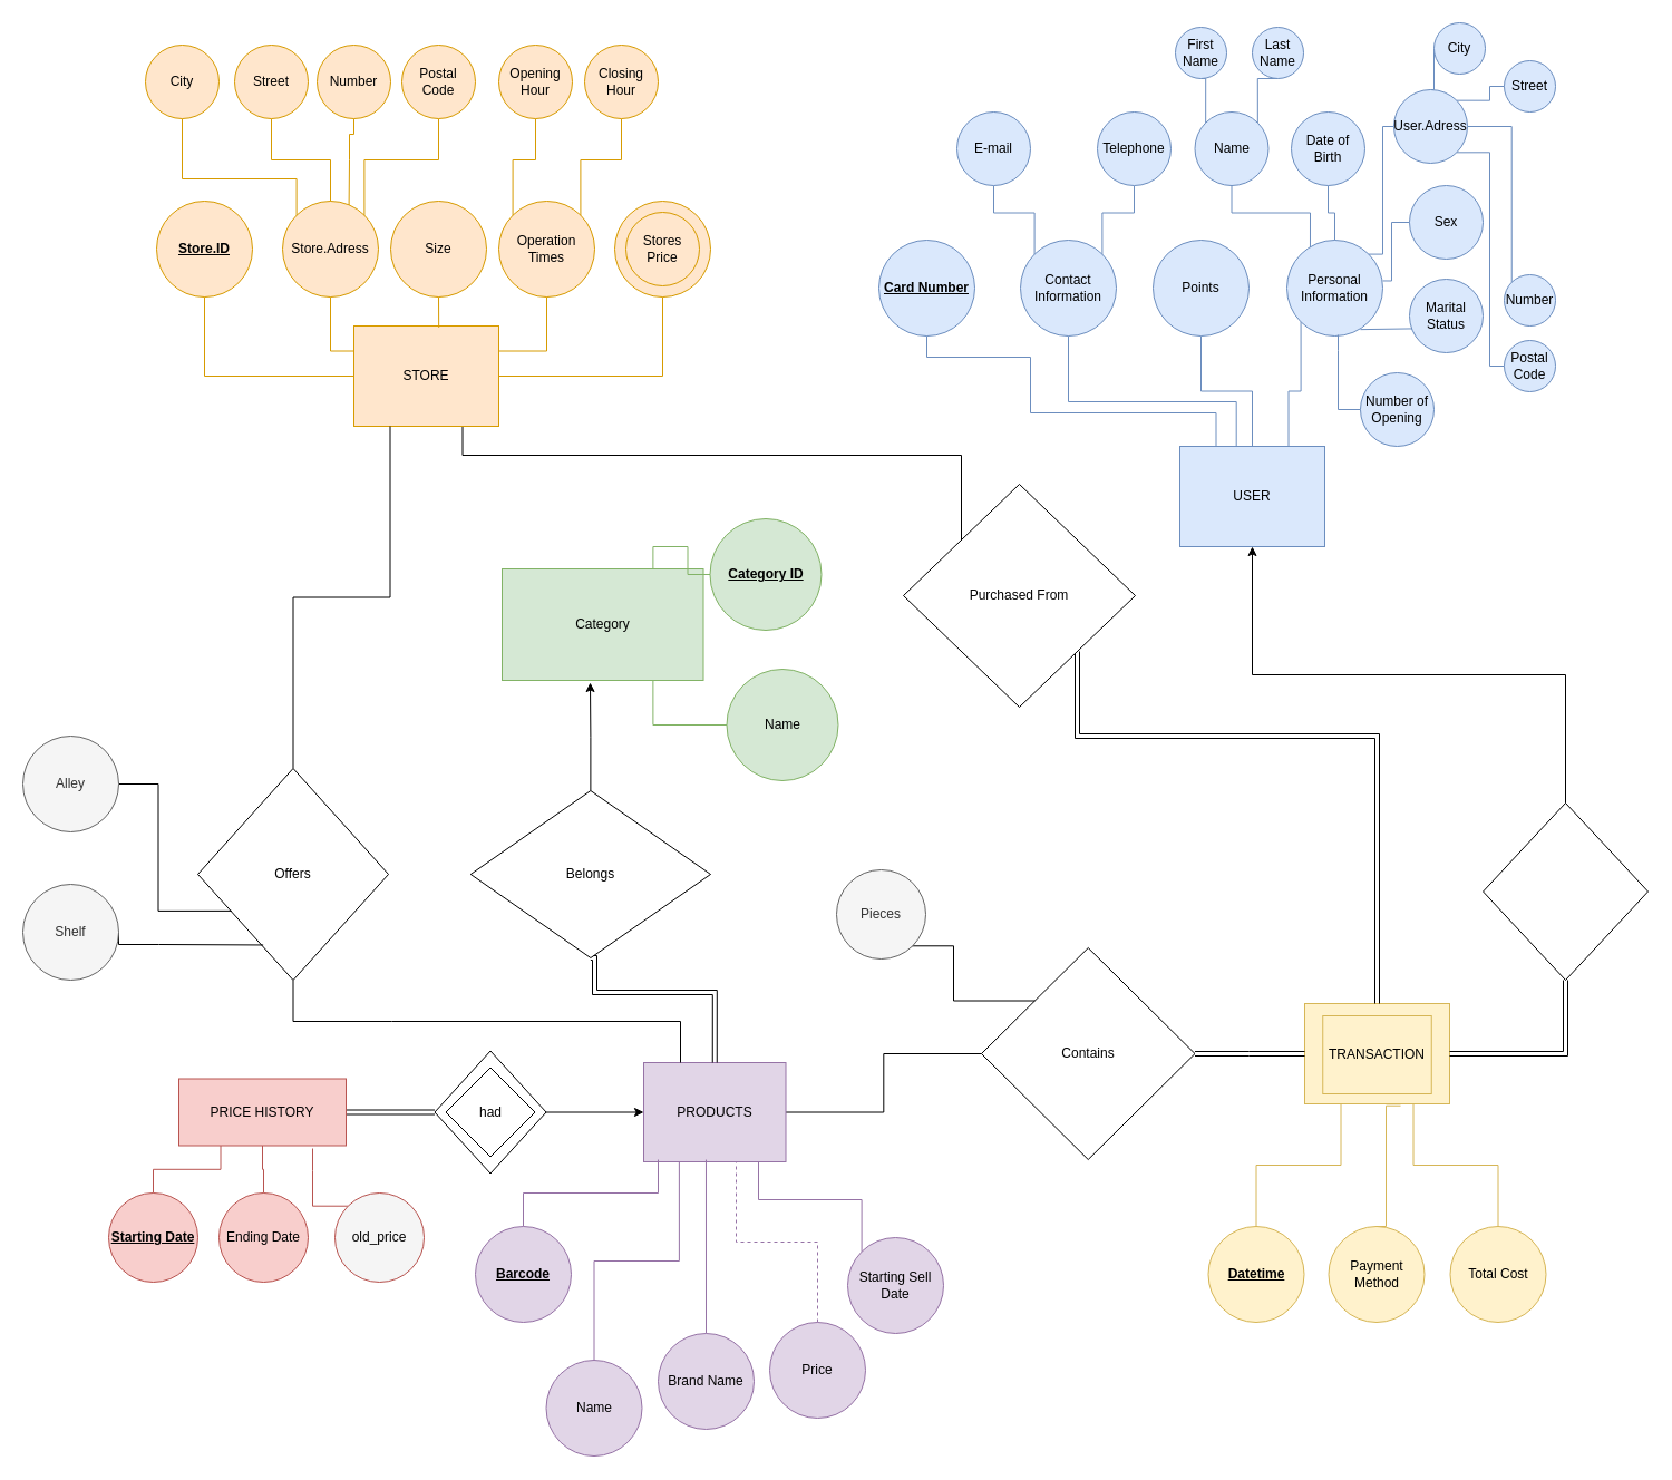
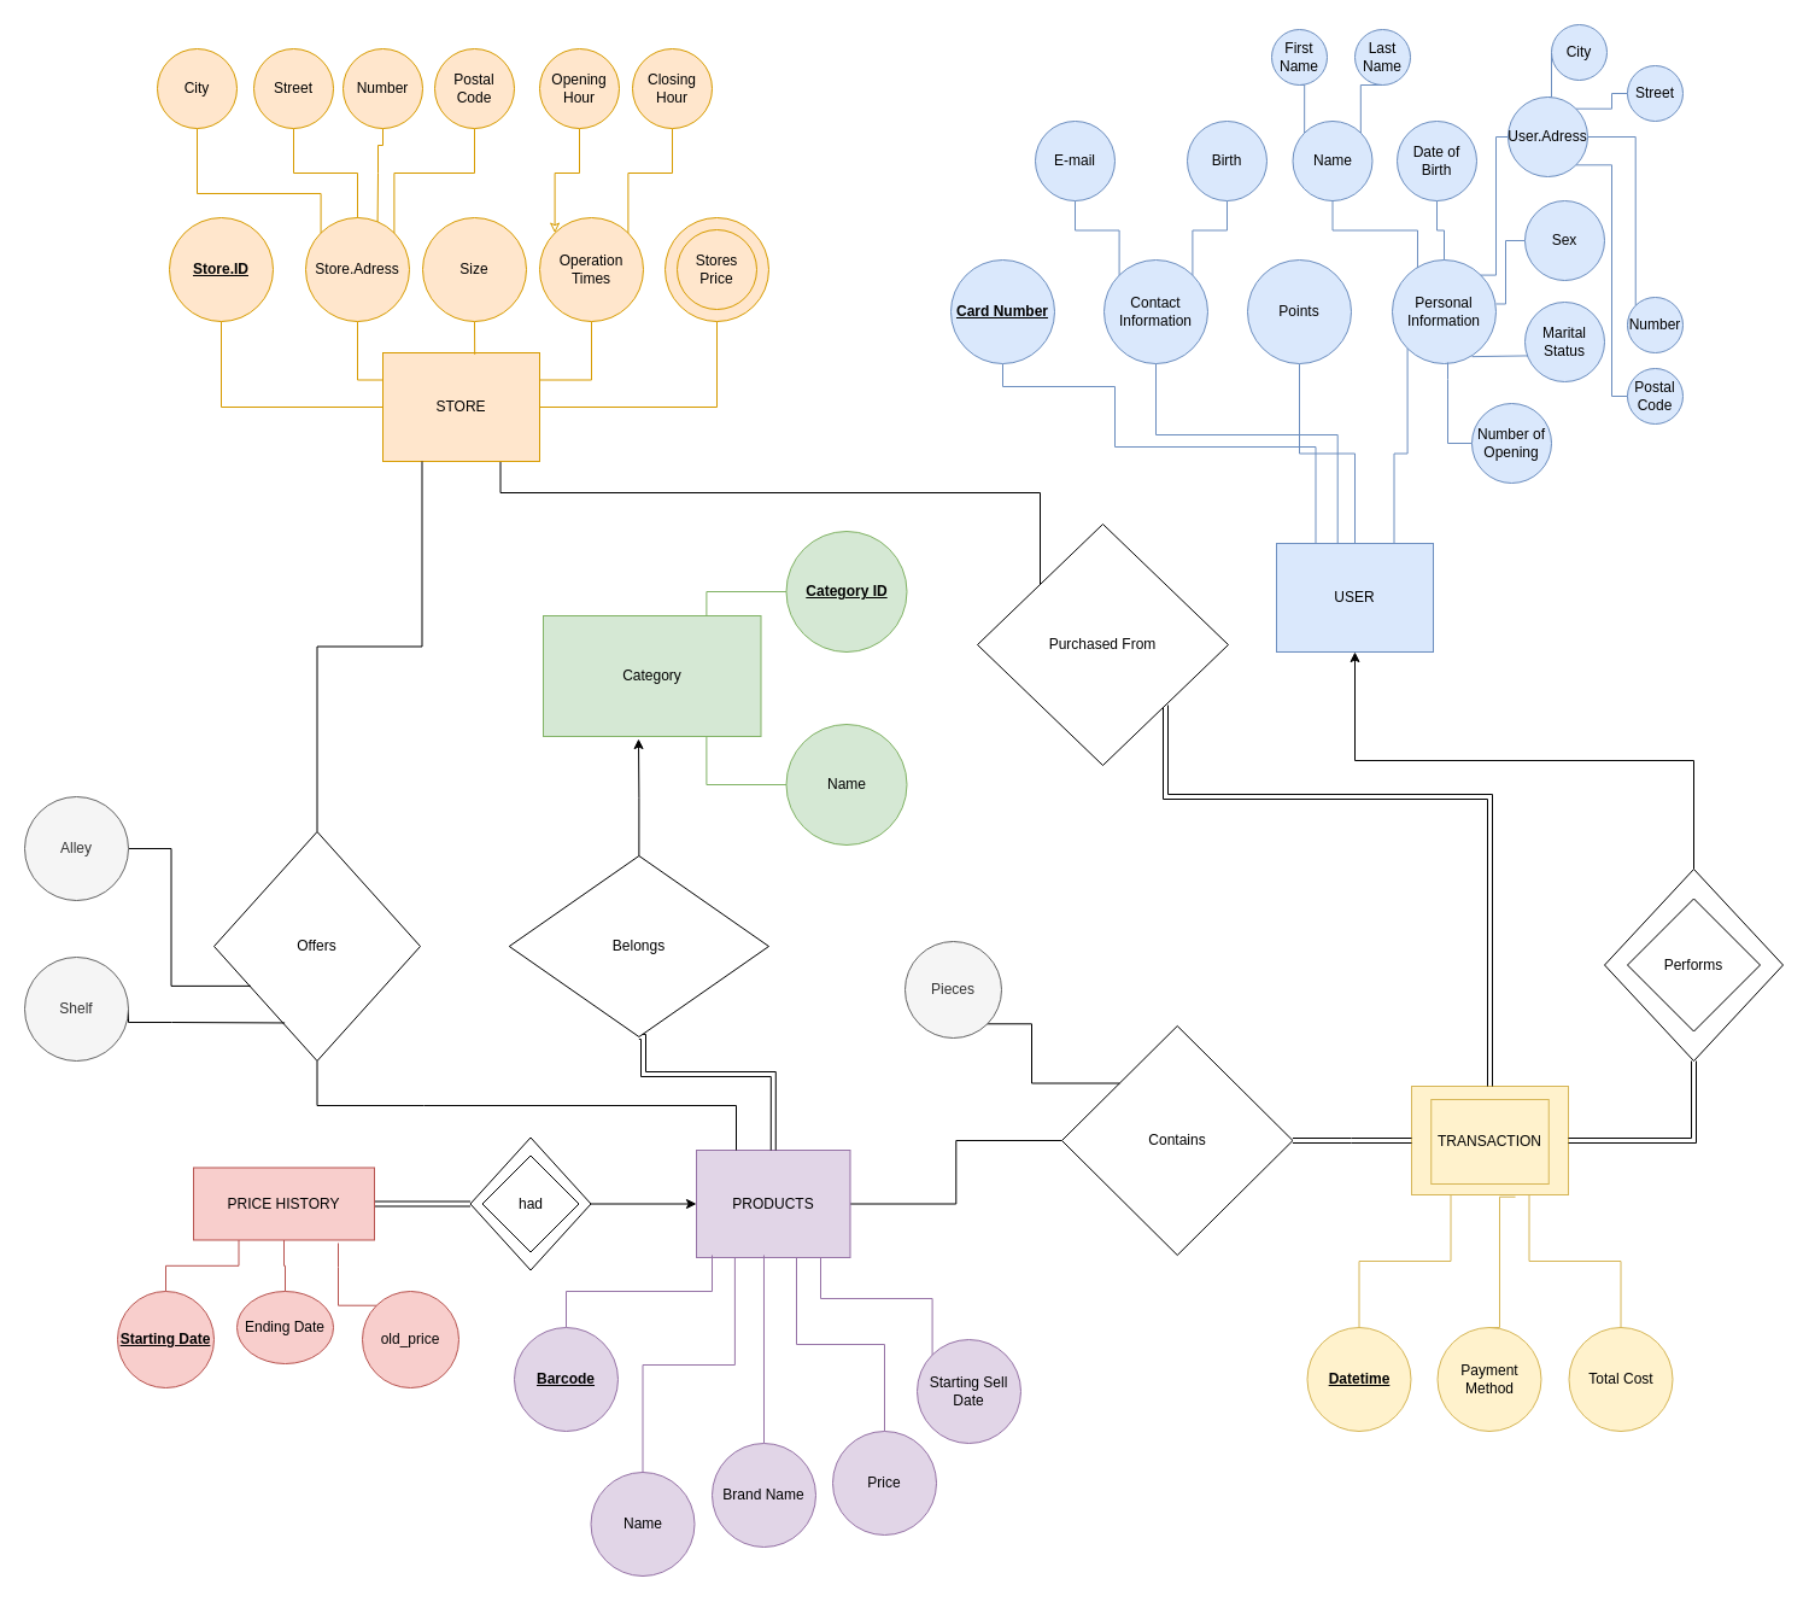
- <mxCell id="24" value="Telephone" style="ellipse;whiteSpace=wrap;html=1;fillColor=#dae8fc;strokeColor=#6c8ebf;" parent="1" vertex="1"><mxGeometry x="984" y="100" width="66" height="66" as="geometry" /></mxCell>
+ <mxCell id="24" value="Birth" style="ellipse;whiteSpace=wrap;html=1;fillColor=#dae8fc;strokeColor=#6c8ebf;" parent="1" vertex="1"><mxGeometry x="984" y="100" width="66" height="66" as="geometry" /></mxCell>
- <mxCell id="19" style="edgeStyle=orthogonalEdgeStyle;rounded=0;orthogonalLoop=1;jettySize=auto;html=1;exitX=0.5;exitY=1;exitDx=0;exitDy=0;entryX=0;entryY=0;entryDx=0;entryDy=0;endArrow=none;endFill=0;strokeColor=#d79b00;fillColor=#ffe6cc;" parent="1" source="20" target="4" edge="1"><mxGeometry relative="1" as="geometry" /></mxCell>
+ <mxCell id="19" style="edgeStyle=orthogonalEdgeStyle;rounded=0;orthogonalLoop=1;jettySize=auto;html=1;exitX=0.5;exitY=1;exitDx=0;exitDy=0;entryX=0;entryY=0;entryDx=0;entryDy=0;endArrow=classic;endFill=0;strokeColor=#d79b00;fillColor=#ffe6cc;" parent="1" source="20" target="4" edge="1"><mxGeometry relative="1" as="geometry" /></mxCell>
- <mxCell id="27" value="USER" style="rounded=0;whiteSpace=wrap;html=1;fillColor=#dae8fc;strokeColor=#6c8ebf;" parent="1" vertex="1"><mxGeometry x="1058" y="400" width="130" height="90" as="geometry" /></mxCell>
+ <mxCell id="27" value="USER" style="rounded=0;whiteSpace=wrap;html=1;fillColor=#dae8fc;strokeColor=#6c8ebf;" parent="1" vertex="1"><mxGeometry x="1058" y="450" width="130" height="90" as="geometry" /></mxCell>
- <mxCell id="118" value="&lt;u&gt;&lt;b&gt;Category ID&lt;/b&gt;&lt;/u&gt;" style="ellipse;whiteSpace=wrap;html=1;aspect=fixed;fillColor=#d5e8d4;strokeColor=#82b366;" vertex="1" parent="1"><mxGeometry x="636.5" y="465" width="100" height="100" as="geometry" /></mxCell>
+ <mxCell id="118" value="&lt;u&gt;&lt;b&gt;Category ID&lt;/b&gt;&lt;/u&gt;" style="ellipse;whiteSpace=wrap;html=1;aspect=fixed;fillColor=#d5e8d4;strokeColor=#82b366;" vertex="1" parent="1"><mxGeometry x="651.5" y="440" width="100" height="100" as="geometry" /></mxCell>
+ <mxCell id="66" value="Performs" style="rhombus;whiteSpace=wrap;html=1;" parent="64" vertex="1"><mxGeometry x="19" y="24.5" width="110" height="110" as="geometry" /></mxCell>
- <mxCell id="107" value="Ending Date" style="ellipse;whiteSpace=wrap;html=1;aspect=fixed;fillColor=#f8cecc;strokeColor=#b85450;" vertex="1" parent="1"><mxGeometry x="196" y="1070" width="80" height="80" as="geometry" /></mxCell>
+ <mxCell id="107" value="Ending Date" style="ellipse;whiteSpace=wrap;html=1;aspect=fixed;fillColor=#f8cecc;strokeColor=#b85450;" vertex="1" parent="1"><mxGeometry x="196" y="1070" width="80" height="60" as="geometry" /></mxCell>
- <mxCell id="109" value="&lt;div&gt;old_price&lt;/div&gt;" style="ellipse;whiteSpace=wrap;html=1;aspect=fixed;fillColor=#f5f5f5;strokeColor=#b85450;" vertex="1" parent="1"><mxGeometry x="300" y="1070" width="80" height="80" as="geometry" /></mxCell>
+ <mxCell id="109" value="&lt;div&gt;old_price&lt;/div&gt;" style="ellipse;whiteSpace=wrap;html=1;aspect=fixed;fillColor=#f8cecc;strokeColor=#b85450;" vertex="1" parent="1"><mxGeometry x="300" y="1070" width="80" height="80" as="geometry" /></mxCell>
- <mxCell id="43" style="edgeStyle=orthogonalEdgeStyle;rounded=0;orthogonalLoop=1;jettySize=auto;html=1;exitX=0.5;exitY=0;exitDx=0;exitDy=0;endArrow=none;endFill=0;strokeColor=#9673a6;fillColor=#e1d5e7;entryX=0.75;entryY=1;entryDx=0;entryDy=0;dashed=1;" parent="1" source="44" target="38" edge="1"><mxGeometry relative="1" as="geometry"><mxPoint x="675" y="884" as="targetPoint" /><Array as="points"><mxPoint x="733" y="1114" /><mxPoint x="660" y="1114" /><mxPoint x="660" y="1042" /></Array></mxGeometry></mxCell>
+ <mxCell id="43" style="edgeStyle=orthogonalEdgeStyle;rounded=0;orthogonalLoop=1;jettySize=auto;html=1;exitX=0.5;exitY=0;exitDx=0;exitDy=0;endArrow=none;endFill=0;strokeColor=#9673a6;fillColor=#e1d5e7;entryX=0.75;entryY=1;entryDx=0;entryDy=0;" parent="1" source="44" target="38" edge="1"><mxGeometry relative="1" as="geometry"><mxPoint x="675" y="884" as="targetPoint" /><Array as="points"><mxPoint x="733" y="1114" /><mxPoint x="660" y="1114" /><mxPoint x="660" y="1042" /></Array></mxGeometry></mxCell>
